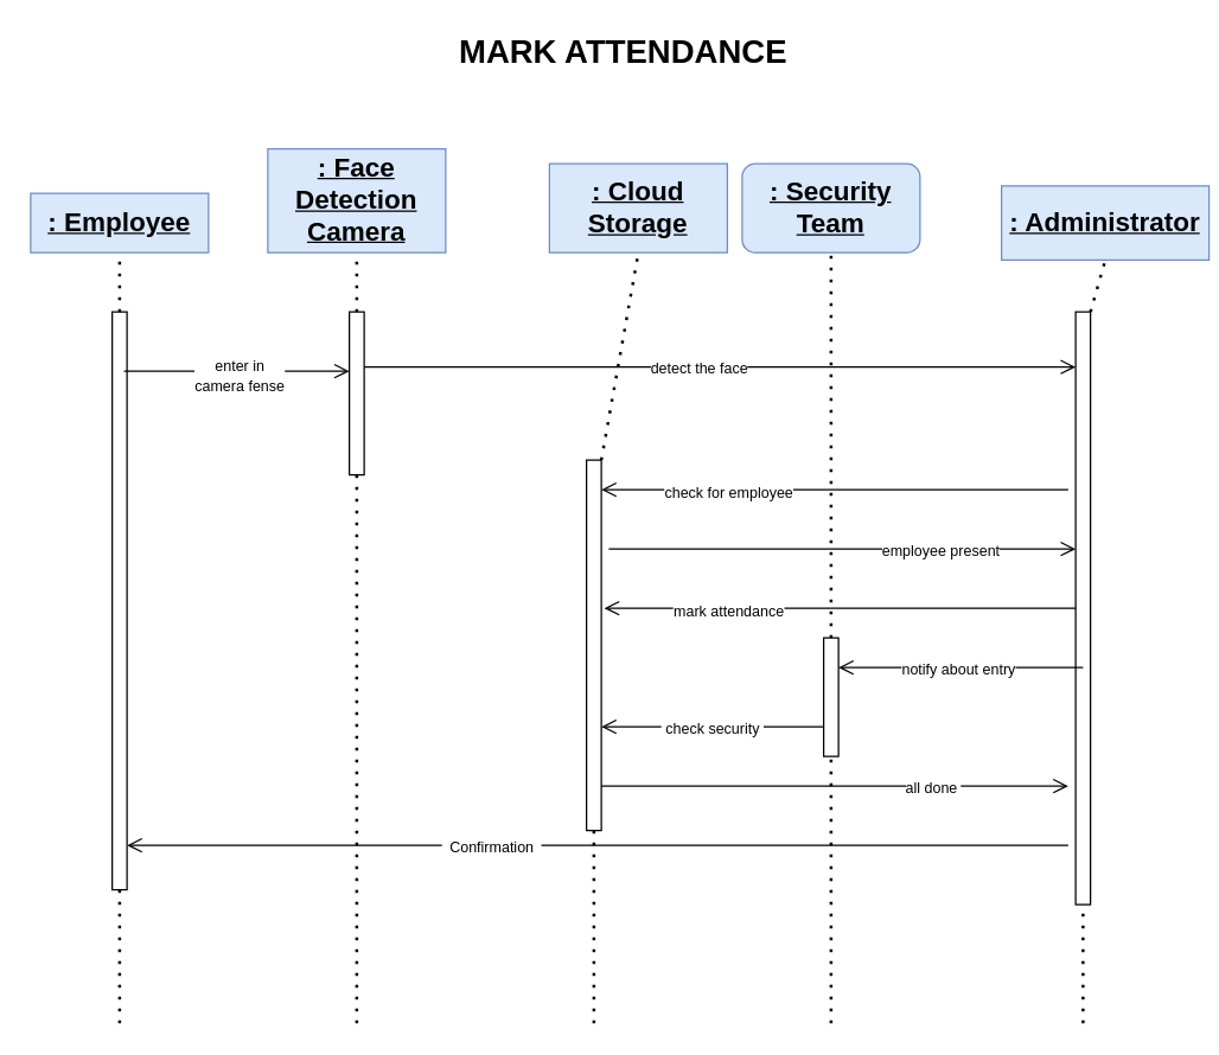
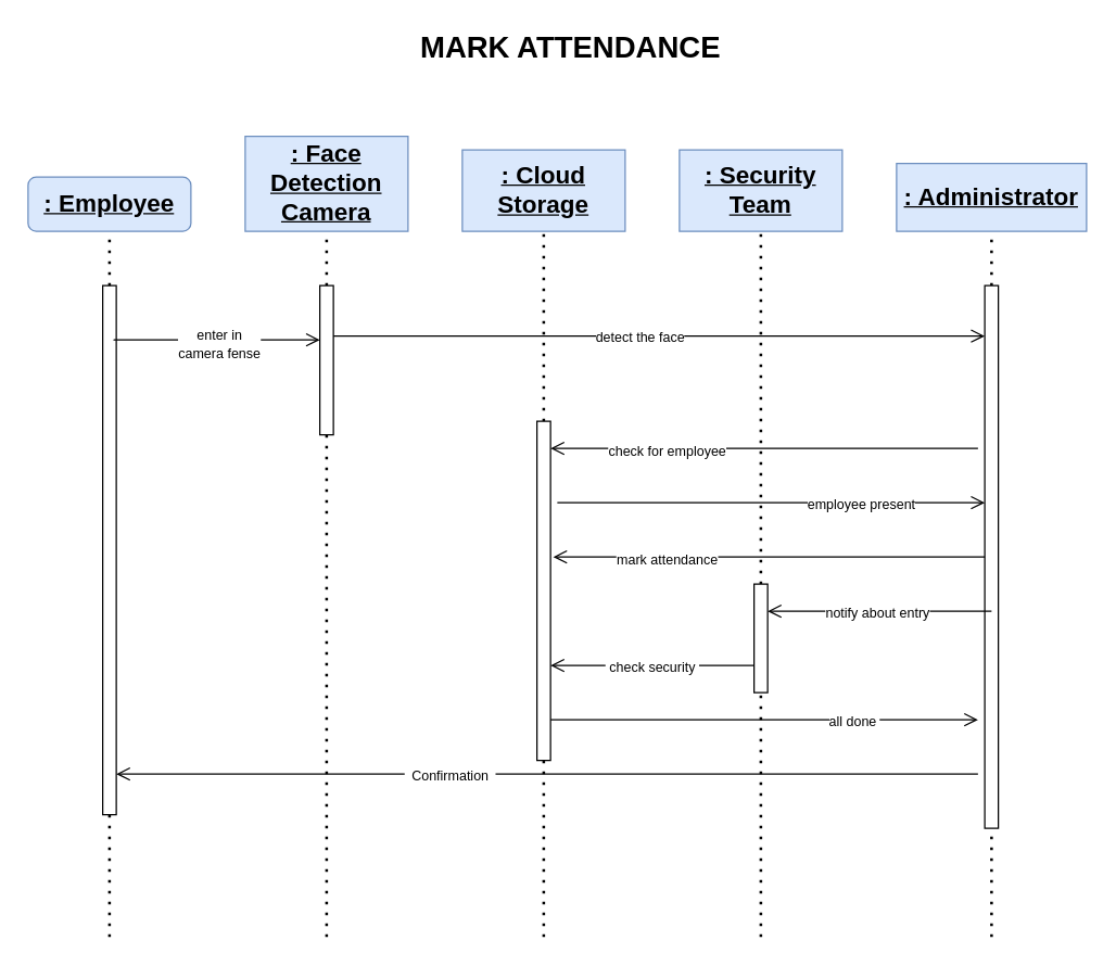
- <mxCell id="5" value="&lt;u&gt;&lt;b&gt;: Cloud&lt;br&gt;Storage&lt;br&gt;&lt;/b&gt;&lt;/u&gt;" style="rounded=0;whiteSpace=wrap;html=1;fontFamily=Helvetica;fontSize=18;fillColor=#dae8fc;strokeColor=#6c8ebf;" vertex="1" parent="1"><mxGeometry x="370" y="110" width="120" height="60" as="geometry" /></mxCell>
+ <mxCell id="5" value="&lt;u&gt;&lt;b&gt;: Cloud&lt;br&gt;Storage&lt;br&gt;&lt;/b&gt;&lt;/u&gt;" style="rounded=0;whiteSpace=wrap;html=1;fontFamily=Helvetica;fontSize=18;fillColor=#dae8fc;strokeColor=#6c8ebf;" vertex="1" parent="1"><mxGeometry x="340" y="110" width="120" height="60" as="geometry" /></mxCell>
- <mxCell id="4" value="&lt;u&gt;&lt;b&gt;: Security&lt;br&gt;Team&lt;br&gt;&lt;/b&gt;&lt;/u&gt;" style="whiteSpace=wrap;html=1;fontFamily=Helvetica;fontSize=18;fillColor=#dae8fc;strokeColor=#6c8ebf;rounded=1;" vertex="1" parent="1"><mxGeometry x="500" y="110" width="120" height="60" as="geometry" /></mxCell>
+ <mxCell id="4" value="&lt;u&gt;&lt;b&gt;: Security&lt;br&gt;Team&lt;br&gt;&lt;/b&gt;&lt;/u&gt;" style="rounded=0;whiteSpace=wrap;html=1;fontFamily=Helvetica;fontSize=18;fillColor=#dae8fc;strokeColor=#6c8ebf;" vertex="1" parent="1"><mxGeometry x="500" y="110" width="120" height="60" as="geometry" /></mxCell>
- <mxCell id="3" value="&lt;u&gt;&lt;b&gt;: Employee&lt;/b&gt;&lt;/u&gt;" style="rounded=0;whiteSpace=wrap;html=1;fontFamily=Helvetica;fontSize=18;fillColor=#dae8fc;strokeColor=#6c8ebf;" vertex="1" parent="1"><mxGeometry x="20" y="130" width="120" height="40" as="geometry" /></mxCell>
+ <mxCell id="3" value="&lt;u&gt;&lt;b&gt;: Employee&lt;/b&gt;&lt;/u&gt;" style="whiteSpace=wrap;html=1;fontFamily=Helvetica;fontSize=18;fillColor=#dae8fc;strokeColor=#6c8ebf;rounded=1;" vertex="1" parent="1"><mxGeometry x="20" y="130" width="120" height="40" as="geometry" /></mxCell>
- <mxCell id="7" value="&lt;u&gt;&lt;b&gt;: Administrator&lt;/b&gt;&lt;/u&gt;" style="rounded=0;whiteSpace=wrap;html=1;fontFamily=Helvetica;fontSize=18;fillColor=#dae8fc;strokeColor=#6c8ebf;" vertex="1" parent="1"><mxGeometry x="675" y="125" width="140" height="50" as="geometry" /></mxCell>
+ <mxCell id="7" value="&lt;u&gt;&lt;b&gt;: Administrator&lt;/b&gt;&lt;/u&gt;" style="rounded=0;whiteSpace=wrap;html=1;fontFamily=Helvetica;fontSize=18;fillColor=#dae8fc;strokeColor=#6c8ebf;" vertex="1" parent="1"><mxGeometry x="660" y="120" width="140" height="50" as="geometry" /></mxCell>
